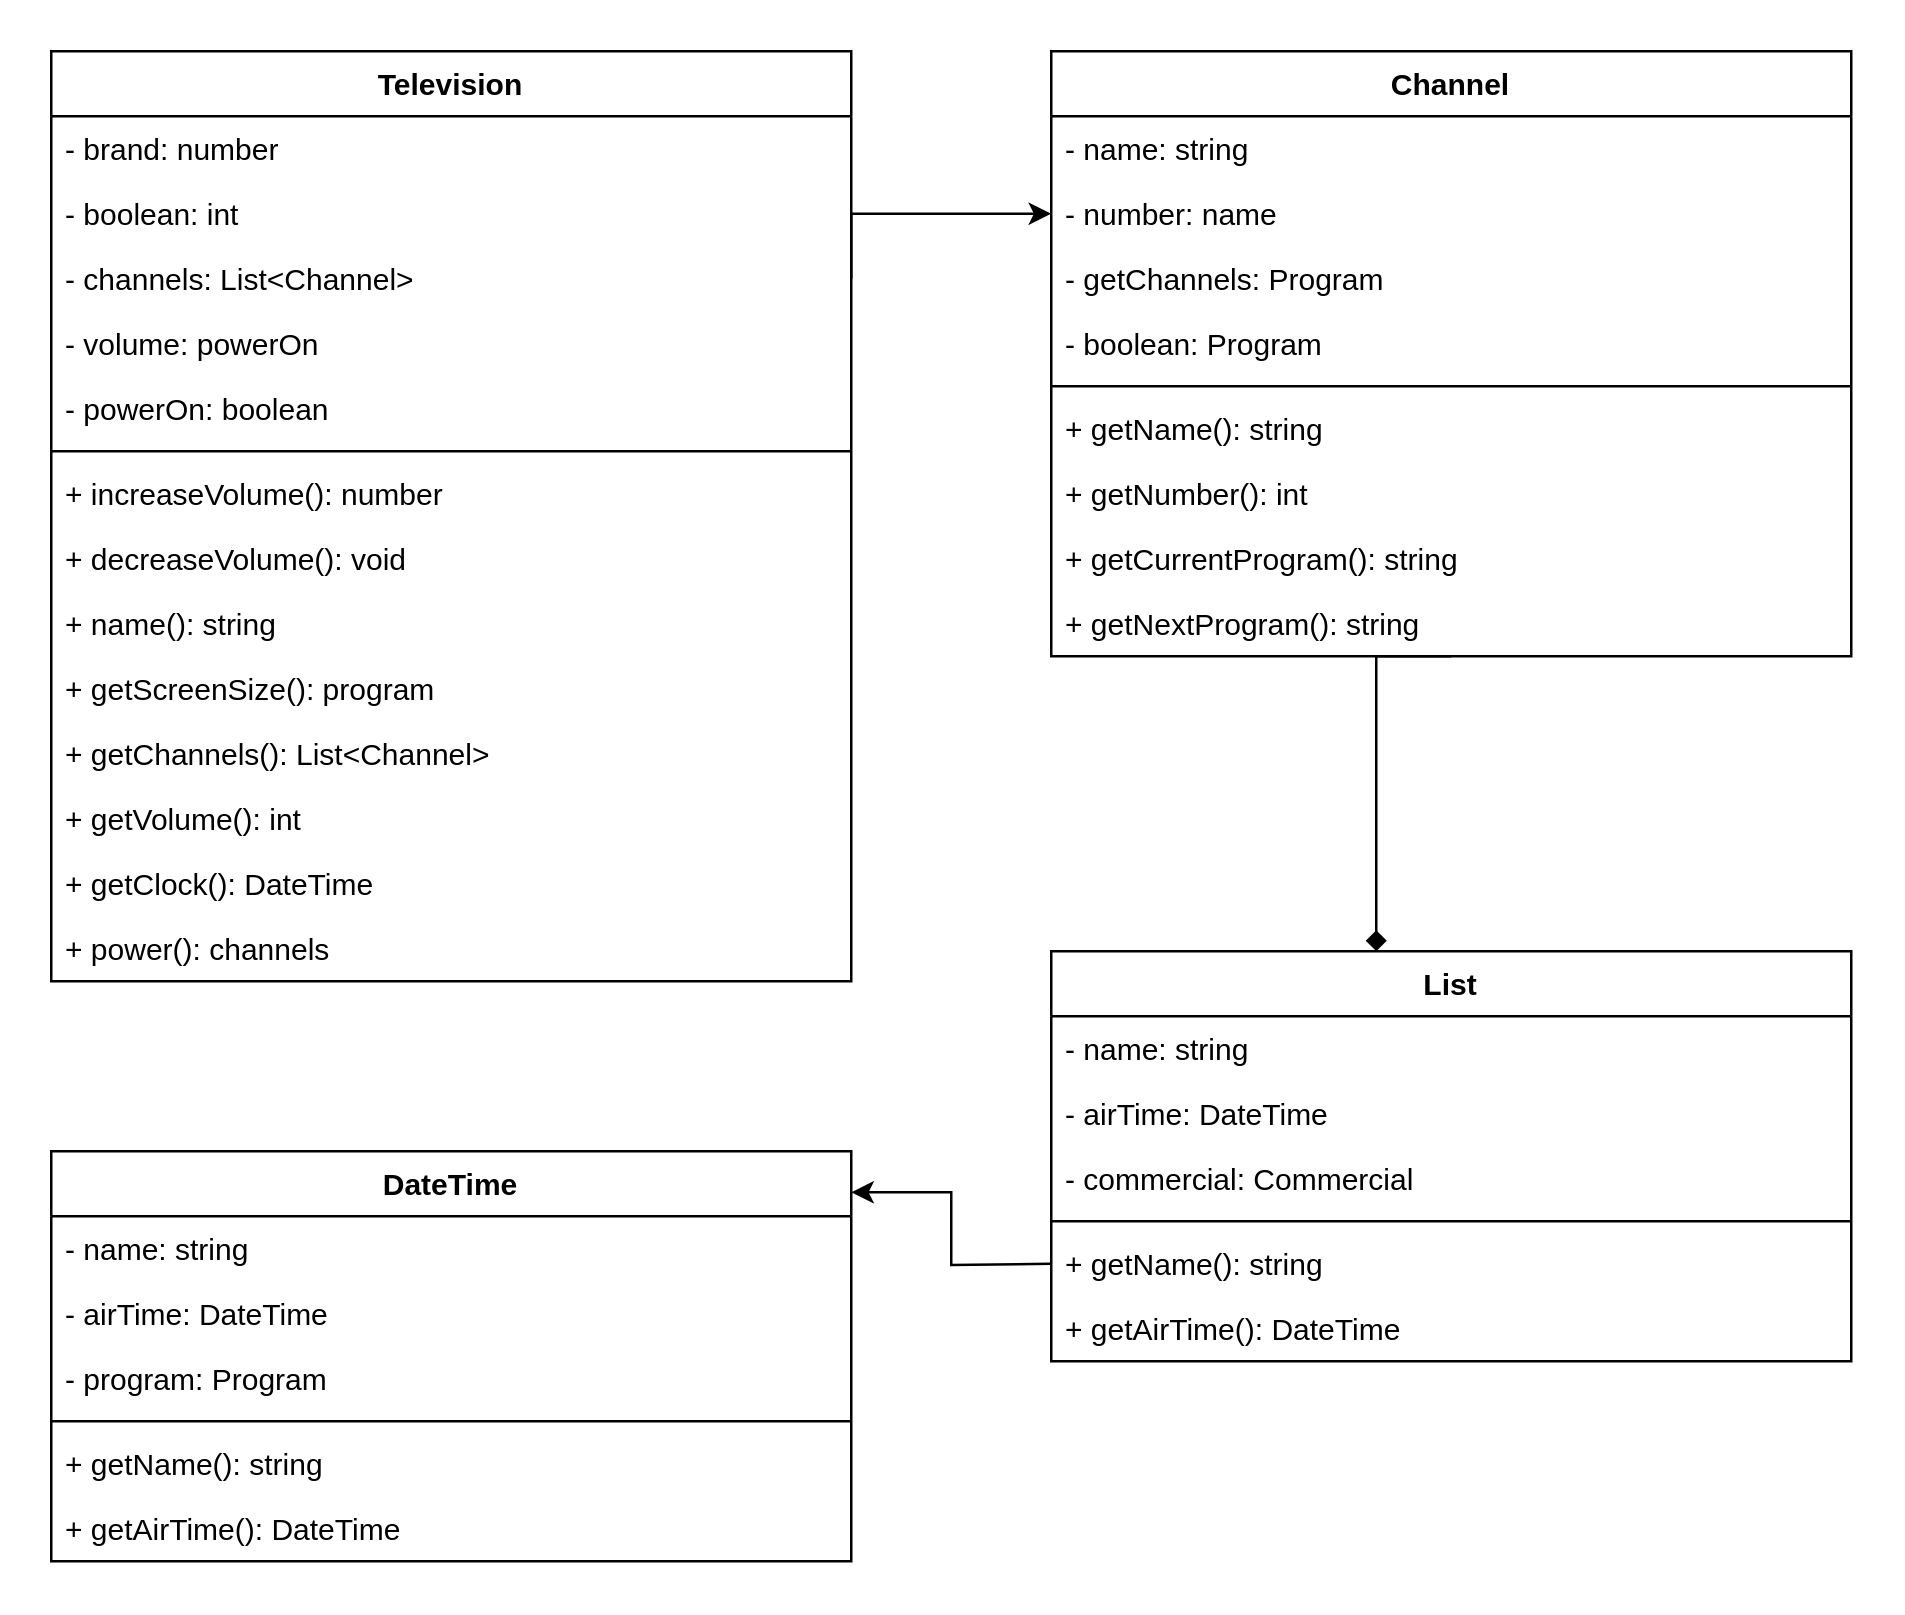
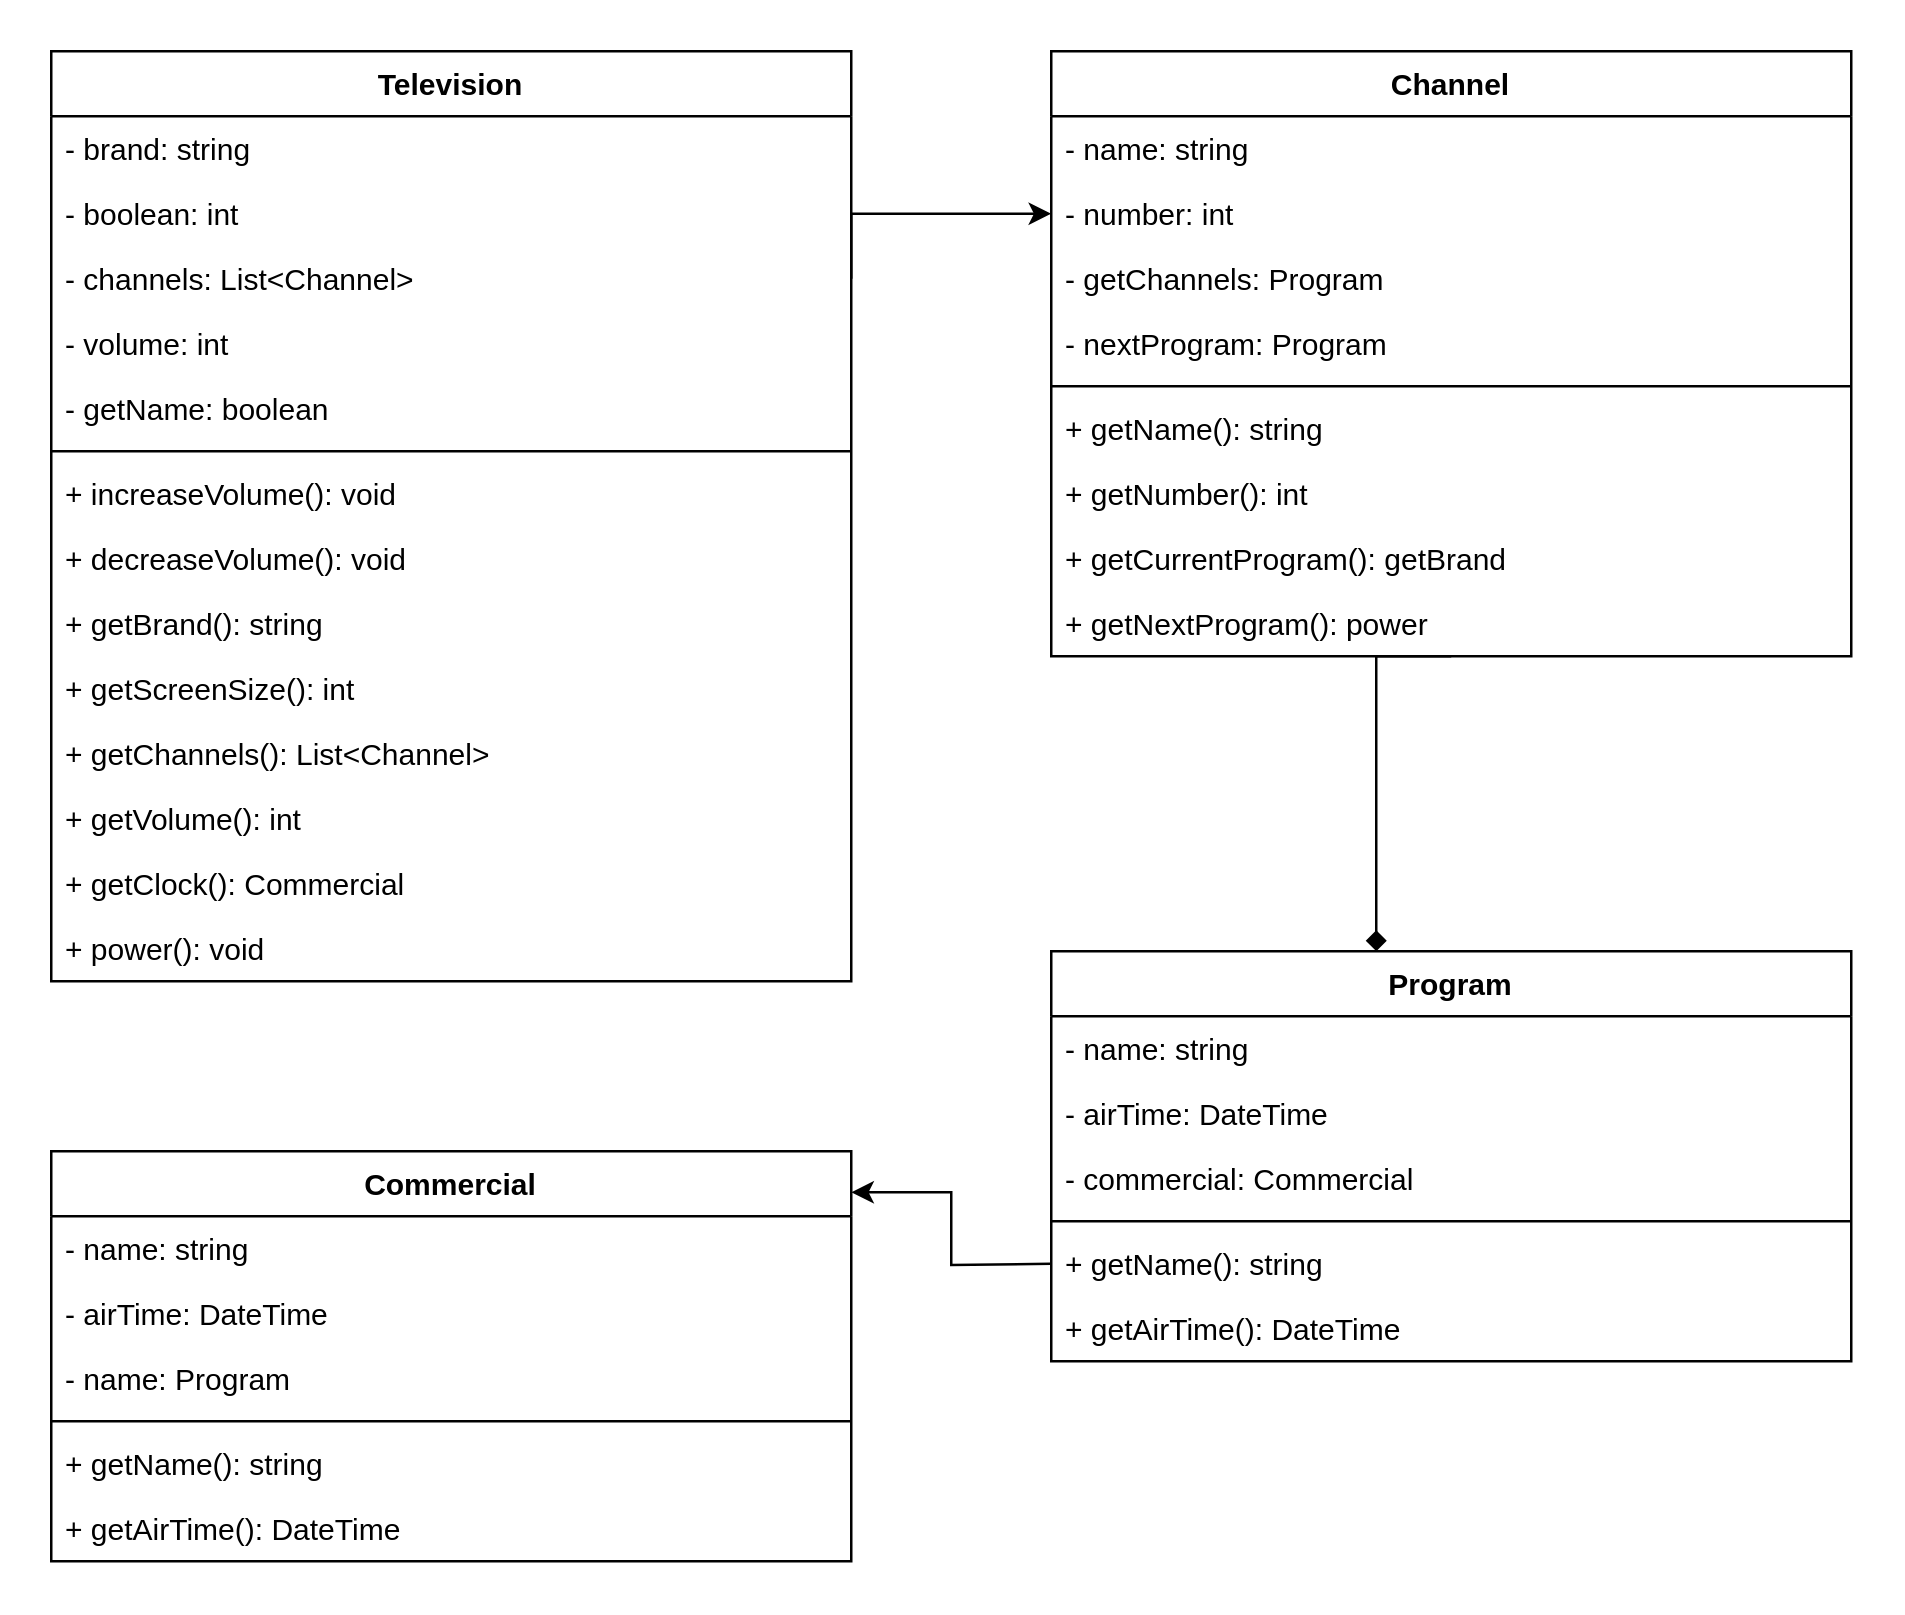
- <mxCell id="3" value="- brand: number" style="text;strokeColor=none;fillColor=none;align=left;verticalAlign=top;spacingLeft=4;spacingRight=4;overflow=hidden;rotatable=0;points=[[0,0.5],[1,0.5]];portConstraint=eastwest;" parent="2" vertex="1"><mxGeometry y="26" width="320" height="26" as="geometry" /></mxCell>
+ <mxCell id="3" value="- brand: string" style="text;strokeColor=none;fillColor=none;align=left;verticalAlign=top;spacingLeft=4;spacingRight=4;overflow=hidden;rotatable=0;points=[[0,0.5],[1,0.5]];portConstraint=eastwest;" parent="2" vertex="1"><mxGeometry y="26" width="320" height="26" as="geometry" /></mxCell>
- <mxCell id="20" value="- number: name" style="text;strokeColor=none;fillColor=none;align=left;verticalAlign=top;spacingLeft=4;spacingRight=4;overflow=hidden;rotatable=0;points=[[0,0.5],[1,0.5]];portConstraint=eastwest;" parent="18" vertex="1"><mxGeometry y="52" width="320" height="26" as="geometry" /></mxCell>
+ <mxCell id="20" value="- number: int" style="text;strokeColor=none;fillColor=none;align=left;verticalAlign=top;spacingLeft=4;spacingRight=4;overflow=hidden;rotatable=0;points=[[0,0.5],[1,0.5]];portConstraint=eastwest;" parent="18" vertex="1"><mxGeometry y="52" width="320" height="26" as="geometry" /></mxCell>
- <mxCell id="6" value="- volume: powerOn" style="text;strokeColor=none;fillColor=none;align=left;verticalAlign=top;spacingLeft=4;spacingRight=4;overflow=hidden;rotatable=0;points=[[0,0.5],[1,0.5]];portConstraint=eastwest;" parent="2" vertex="1"><mxGeometry y="104" width="320" height="26" as="geometry" /></mxCell>
+ <mxCell id="6" value="- volume: int" style="text;strokeColor=none;fillColor=none;align=left;verticalAlign=top;spacingLeft=4;spacingRight=4;overflow=hidden;rotatable=0;points=[[0,0.5],[1,0.5]];portConstraint=eastwest;" parent="2" vertex="1"><mxGeometry y="104" width="320" height="26" as="geometry" /></mxCell>
- <mxCell id="22" value="- boolean: Program" style="text;strokeColor=none;fillColor=none;align=left;verticalAlign=top;spacingLeft=4;spacingRight=4;overflow=hidden;rotatable=0;points=[[0,0.5],[1,0.5]];portConstraint=eastwest;" parent="18" vertex="1"><mxGeometry y="104" width="320" height="26" as="geometry" /></mxCell>
+ <mxCell id="22" value="- nextProgram: Program" style="text;strokeColor=none;fillColor=none;align=left;verticalAlign=top;spacingLeft=4;spacingRight=4;overflow=hidden;rotatable=0;points=[[0,0.5],[1,0.5]];portConstraint=eastwest;" parent="18" vertex="1"><mxGeometry y="104" width="320" height="26" as="geometry" /></mxCell>
- <mxCell id="7" value="- powerOn: boolean" style="text;strokeColor=none;fillColor=none;align=left;verticalAlign=top;spacingLeft=4;spacingRight=4;overflow=hidden;rotatable=0;points=[[0,0.5],[1,0.5]];portConstraint=eastwest;" parent="2" vertex="1"><mxGeometry y="130" width="320" height="26" as="geometry" /></mxCell>
+ <mxCell id="7" value="- getName: boolean" style="text;strokeColor=none;fillColor=none;align=left;verticalAlign=top;spacingLeft=4;spacingRight=4;overflow=hidden;rotatable=0;points=[[0,0.5],[1,0.5]];portConstraint=eastwest;" parent="2" vertex="1"><mxGeometry y="130" width="320" height="26" as="geometry" /></mxCell>
- <mxCell id="9" value="+ increaseVolume(): number" style="text;strokeColor=none;fillColor=none;align=left;verticalAlign=top;spacingLeft=4;spacingRight=4;overflow=hidden;rotatable=0;points=[[0,0.5],[1,0.5]];portConstraint=eastwest;" parent="2" vertex="1"><mxGeometry y="164" width="320" height="26" as="geometry" /></mxCell>
+ <mxCell id="9" value="+ increaseVolume(): void" style="text;strokeColor=none;fillColor=none;align=left;verticalAlign=top;spacingLeft=4;spacingRight=4;overflow=hidden;rotatable=0;points=[[0,0.5],[1,0.5]];portConstraint=eastwest;" parent="2" vertex="1"><mxGeometry y="164" width="320" height="26" as="geometry" /></mxCell>
- <mxCell id="26" value="+ getCurrentProgram(): string" style="text;strokeColor=none;fillColor=none;align=left;verticalAlign=top;spacingLeft=4;spacingRight=4;overflow=hidden;rotatable=0;points=[[0,0.5],[1,0.5]];portConstraint=eastwest;" parent="18" vertex="1"><mxGeometry y="190" width="320" height="26" as="geometry" /></mxCell>
+ <mxCell id="26" value="+ getCurrentProgram(): getBrand" style="text;strokeColor=none;fillColor=none;align=left;verticalAlign=top;spacingLeft=4;spacingRight=4;overflow=hidden;rotatable=0;points=[[0,0.5],[1,0.5]];portConstraint=eastwest;" parent="18" vertex="1"><mxGeometry y="190" width="320" height="26" as="geometry" /></mxCell>
- <mxCell id="11" value="+ name(): string" style="text;strokeColor=none;fillColor=none;align=left;verticalAlign=top;spacingLeft=4;spacingRight=4;overflow=hidden;rotatable=0;points=[[0,0.5],[1,0.5]];portConstraint=eastwest;" parent="2" vertex="1"><mxGeometry y="216" width="320" height="26" as="geometry" /></mxCell>
+ <mxCell id="11" value="+ getBrand(): string" style="text;strokeColor=none;fillColor=none;align=left;verticalAlign=top;spacingLeft=4;spacingRight=4;overflow=hidden;rotatable=0;points=[[0,0.5],[1,0.5]];portConstraint=eastwest;" parent="2" vertex="1"><mxGeometry y="216" width="320" height="26" as="geometry" /></mxCell>
- <mxCell id="27" value="+ getNextProgram(): string" style="text;strokeColor=none;fillColor=none;align=left;verticalAlign=top;spacingLeft=4;spacingRight=4;overflow=hidden;rotatable=0;points=[[0,0.5],[1,0.5]];portConstraint=eastwest;" parent="18" vertex="1"><mxGeometry y="216" width="320" height="26" as="geometry" /></mxCell>
+ <mxCell id="27" value="+ getNextProgram(): power" style="text;strokeColor=none;fillColor=none;align=left;verticalAlign=top;spacingLeft=4;spacingRight=4;overflow=hidden;rotatable=0;points=[[0,0.5],[1,0.5]];portConstraint=eastwest;" parent="18" vertex="1"><mxGeometry y="216" width="320" height="26" as="geometry" /></mxCell>
- <mxCell id="12" value="+ getScreenSize(): program" style="text;strokeColor=none;fillColor=none;align=left;verticalAlign=top;spacingLeft=4;spacingRight=4;overflow=hidden;rotatable=0;points=[[0,0.5],[1,0.5]];portConstraint=eastwest;" parent="2" vertex="1"><mxGeometry y="242" width="320" height="26" as="geometry" /></mxCell>
+ <mxCell id="12" value="+ getScreenSize(): int" style="text;strokeColor=none;fillColor=none;align=left;verticalAlign=top;spacingLeft=4;spacingRight=4;overflow=hidden;rotatable=0;points=[[0,0.5],[1,0.5]];portConstraint=eastwest;" parent="2" vertex="1"><mxGeometry y="242" width="320" height="26" as="geometry" /></mxCell>
- <mxCell id="15" value="+ getClock(): DateTime" style="text;strokeColor=none;fillColor=none;align=left;verticalAlign=top;spacingLeft=4;spacingRight=4;overflow=hidden;rotatable=0;points=[[0,0.5],[1,0.5]];portConstraint=eastwest;" parent="2" vertex="1"><mxGeometry y="320" width="320" height="26" as="geometry" /></mxCell>
+ <mxCell id="15" value="+ getClock(): Commercial" style="text;strokeColor=none;fillColor=none;align=left;verticalAlign=top;spacingLeft=4;spacingRight=4;overflow=hidden;rotatable=0;points=[[0,0.5],[1,0.5]];portConstraint=eastwest;" parent="2" vertex="1"><mxGeometry y="320" width="320" height="26" as="geometry" /></mxCell>
- <mxCell id="16" value="+ power(): channels" style="text;strokeColor=none;fillColor=none;align=left;verticalAlign=top;spacingLeft=4;spacingRight=4;overflow=hidden;rotatable=0;points=[[0,0.5],[1,0.5]];portConstraint=eastwest;" parent="2" vertex="1"><mxGeometry y="346" width="320" height="26" as="geometry" /></mxCell>
+ <mxCell id="16" value="+ power(): void" style="text;strokeColor=none;fillColor=none;align=left;verticalAlign=top;spacingLeft=4;spacingRight=4;overflow=hidden;rotatable=0;points=[[0,0.5],[1,0.5]];portConstraint=eastwest;" parent="2" vertex="1"><mxGeometry y="346" width="320" height="26" as="geometry" /></mxCell>
- <mxCell id="29" value="List" style="swimlane;fontStyle=1;align=center;verticalAlign=top;childLayout=stackLayout;horizontal=1;startSize=26;horizontalStack=0;resizeParent=1;resizeParentMax=0;resizeLast=0;collapsible=1;marginBottom=0;" parent="1" vertex="1"><mxGeometry x="420" y="380" width="320" height="164" as="geometry" /></mxCell>
+ <mxCell id="29" value="Program" style="swimlane;fontStyle=1;align=center;verticalAlign=top;childLayout=stackLayout;horizontal=1;startSize=26;horizontalStack=0;resizeParent=1;resizeParentMax=0;resizeLast=0;collapsible=1;marginBottom=0;" parent="1" vertex="1"><mxGeometry x="420" y="380" width="320" height="164" as="geometry" /></mxCell>
- <mxCell id="36" value="DateTime" style="swimlane;fontStyle=1;align=center;verticalAlign=top;childLayout=stackLayout;horizontal=1;startSize=26;horizontalStack=0;resizeParent=1;resizeParentMax=0;resizeLast=0;collapsible=1;marginBottom=0;" parent="1" vertex="1"><mxGeometry x="20" y="460" width="320" height="164" as="geometry" /></mxCell>
+ <mxCell id="36" value="Commercial" style="swimlane;fontStyle=1;align=center;verticalAlign=top;childLayout=stackLayout;horizontal=1;startSize=26;horizontalStack=0;resizeParent=1;resizeParentMax=0;resizeLast=0;collapsible=1;marginBottom=0;" parent="1" vertex="1"><mxGeometry x="20" y="460" width="320" height="164" as="geometry" /></mxCell>
- <mxCell id="39" value="- program: Program" style="text;strokeColor=none;fillColor=none;align=left;verticalAlign=top;spacingLeft=4;spacingRight=4;overflow=hidden;rotatable=0;points=[[0,0.5],[1,0.5]];portConstraint=eastwest;" parent="36" vertex="1"><mxGeometry y="78" width="320" height="26" as="geometry" /></mxCell>
+ <mxCell id="39" value="- name: Program" style="text;strokeColor=none;fillColor=none;align=left;verticalAlign=top;spacingLeft=4;spacingRight=4;overflow=hidden;rotatable=0;points=[[0,0.5],[1,0.5]];portConstraint=eastwest;" parent="36" vertex="1"><mxGeometry y="78" width="320" height="26" as="geometry" /></mxCell>
